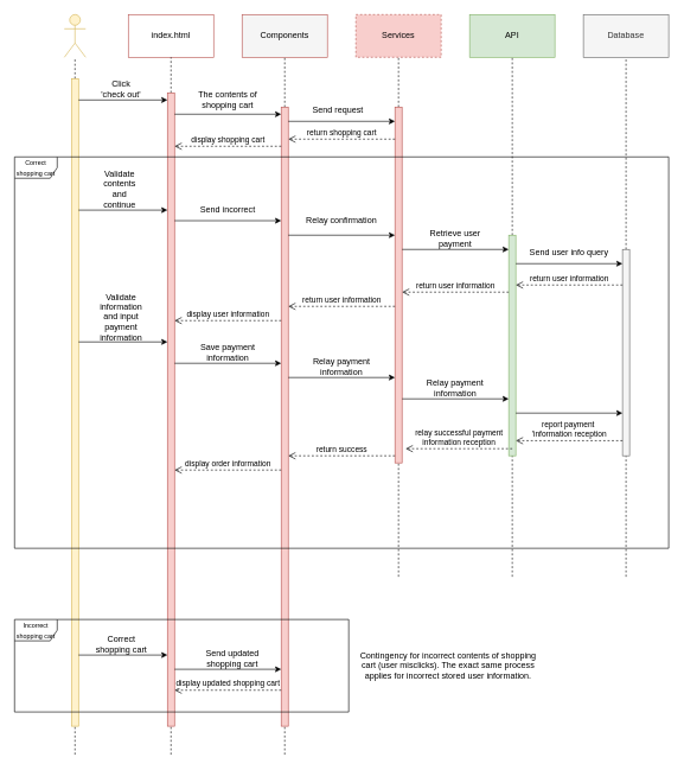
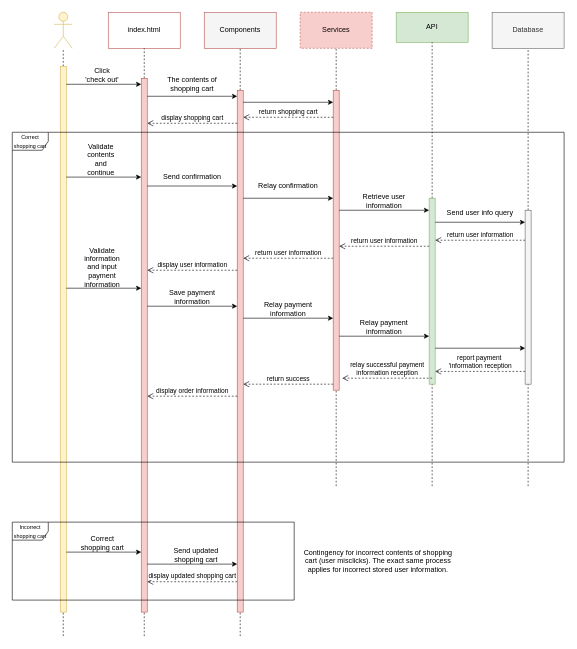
- <mxCell id="5" value="API" style="rounded=0;whiteSpace=wrap;html=1;fillColor=#d5e8d4;strokeColor=#82b366;" vertex="1" parent="1"><mxGeometry x="660" y="20" width="120" height="60" as="geometry" /></mxCell>
+ <mxCell id="5" value="API" style="rounded=0;whiteSpace=wrap;html=1;fillColor=#d5e8d4;strokeColor=#82b366;" vertex="1" parent="1"><mxGeometry x="660" y="20" width="120" height="50" as="geometry" /></mxCell>
- <mxCell id="30" value="Send request" style="text;html=1;align=center;verticalAlign=middle;whiteSpace=wrap;rounded=0;" vertex="1" parent="1"><mxGeometry x="430" y="140" width="90" height="30" as="geometry" /></mxCell>
- <mxCell id="38" value="Send incorrect" style="text;html=1;align=center;verticalAlign=middle;whiteSpace=wrap;rounded=0;" vertex="1" parent="1"><mxGeometry x="260" y="280" width="120" height="30" as="geometry" /></mxCell>
+ <mxCell id="38" value="Send confirmation" style="text;html=1;align=center;verticalAlign=middle;whiteSpace=wrap;rounded=0;" vertex="1" parent="1"><mxGeometry x="260" y="280" width="120" height="30" as="geometry" /></mxCell>
- <mxCell id="42" value="Retrieve user payment" style="text;html=1;align=center;verticalAlign=middle;whiteSpace=wrap;rounded=0;" vertex="1" parent="1"><mxGeometry x="580" y="320" width="120" height="30" as="geometry" /></mxCell>
+ <mxCell id="42" value="Retrieve user information" style="text;html=1;align=center;verticalAlign=middle;whiteSpace=wrap;rounded=0;" vertex="1" parent="1"><mxGeometry x="580" y="320" width="120" height="30" as="geometry" /></mxCell>
